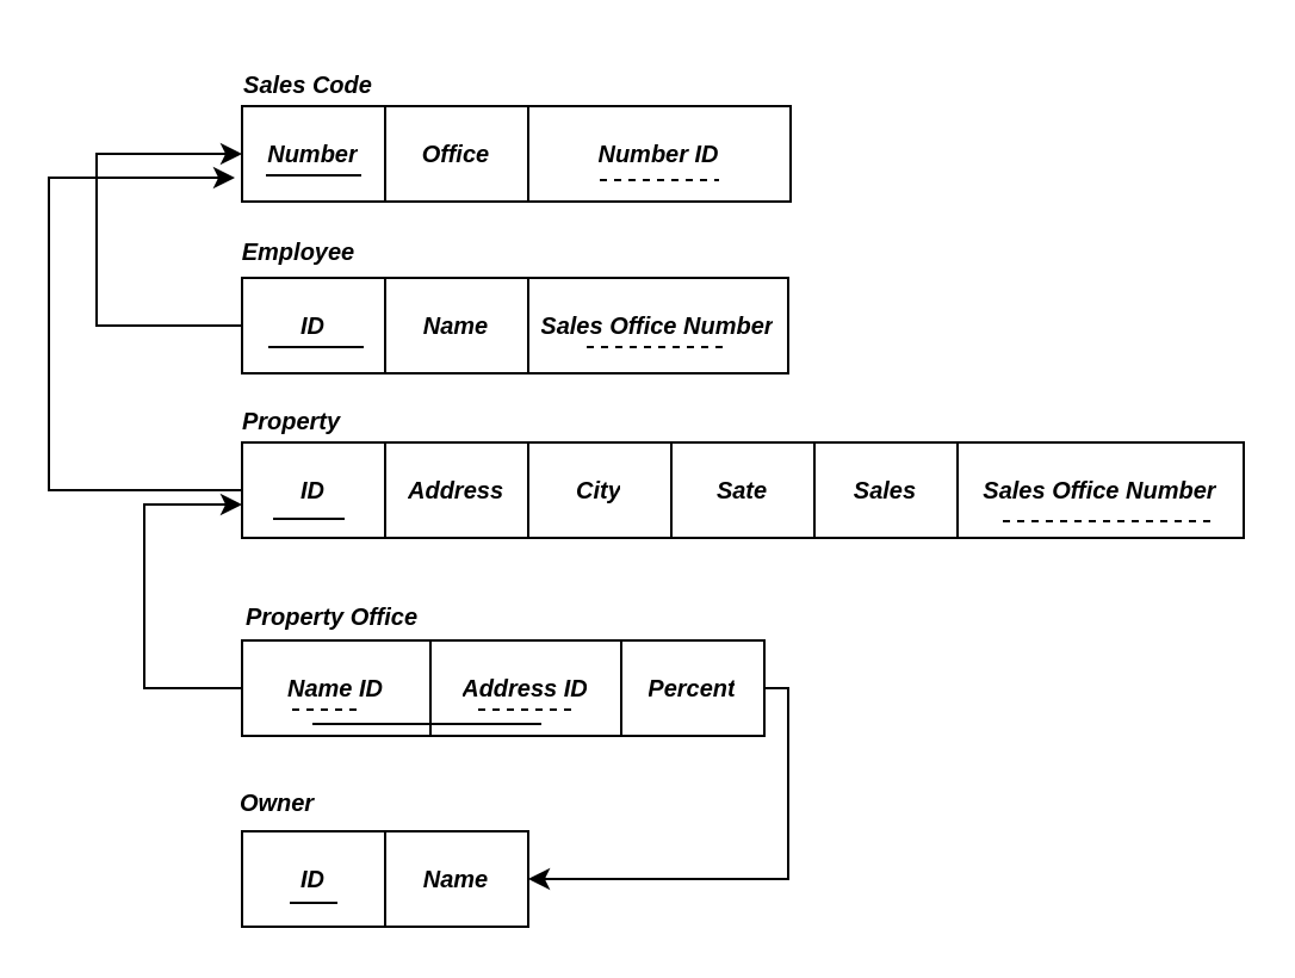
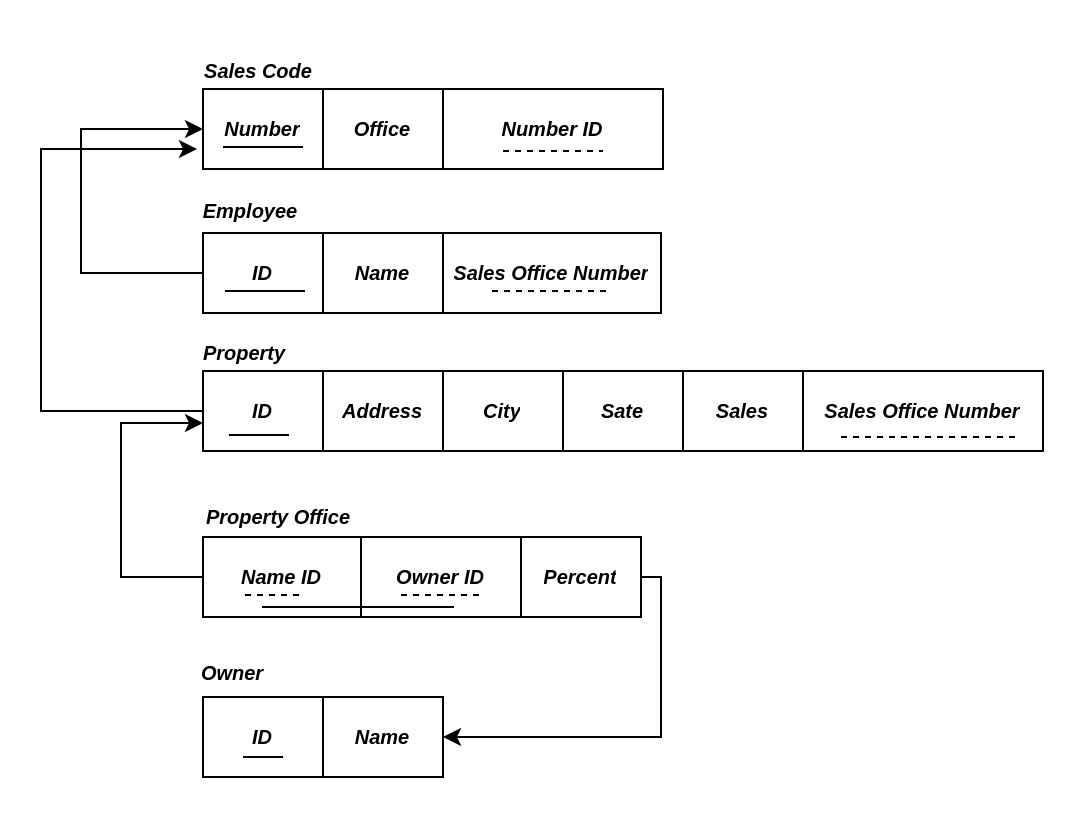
- <mxCell id="47" value="&lt;b&gt;&lt;i&gt;&lt;font style=&quot;font-size: 10px;&quot;&gt;Address ID&lt;/font&gt;&lt;/i&gt;&lt;/b&gt;" style="shape=partialRectangle;html=1;whiteSpace=wrap;connectable=0;strokeColor=inherit;overflow=hidden;fillColor=none;top=0;left=0;bottom=0;right=0;pointerEvents=1;" vertex="1" parent="45"><mxGeometry x="79" width="80" height="40" as="geometry"><mxRectangle width="80" height="40" as="alternateBounds" /></mxGeometry></mxCell>
+ <mxCell id="47" value="&lt;b&gt;&lt;i&gt;&lt;font style=&quot;font-size: 10px;&quot;&gt;Owner ID&lt;/font&gt;&lt;/i&gt;&lt;/b&gt;" style="shape=partialRectangle;html=1;whiteSpace=wrap;connectable=0;strokeColor=inherit;overflow=hidden;fillColor=none;top=0;left=0;bottom=0;right=0;pointerEvents=1;" vertex="1" parent="45"><mxGeometry x="79" width="80" height="40" as="geometry"><mxRectangle width="80" height="40" as="alternateBounds" /></mxGeometry></mxCell>
